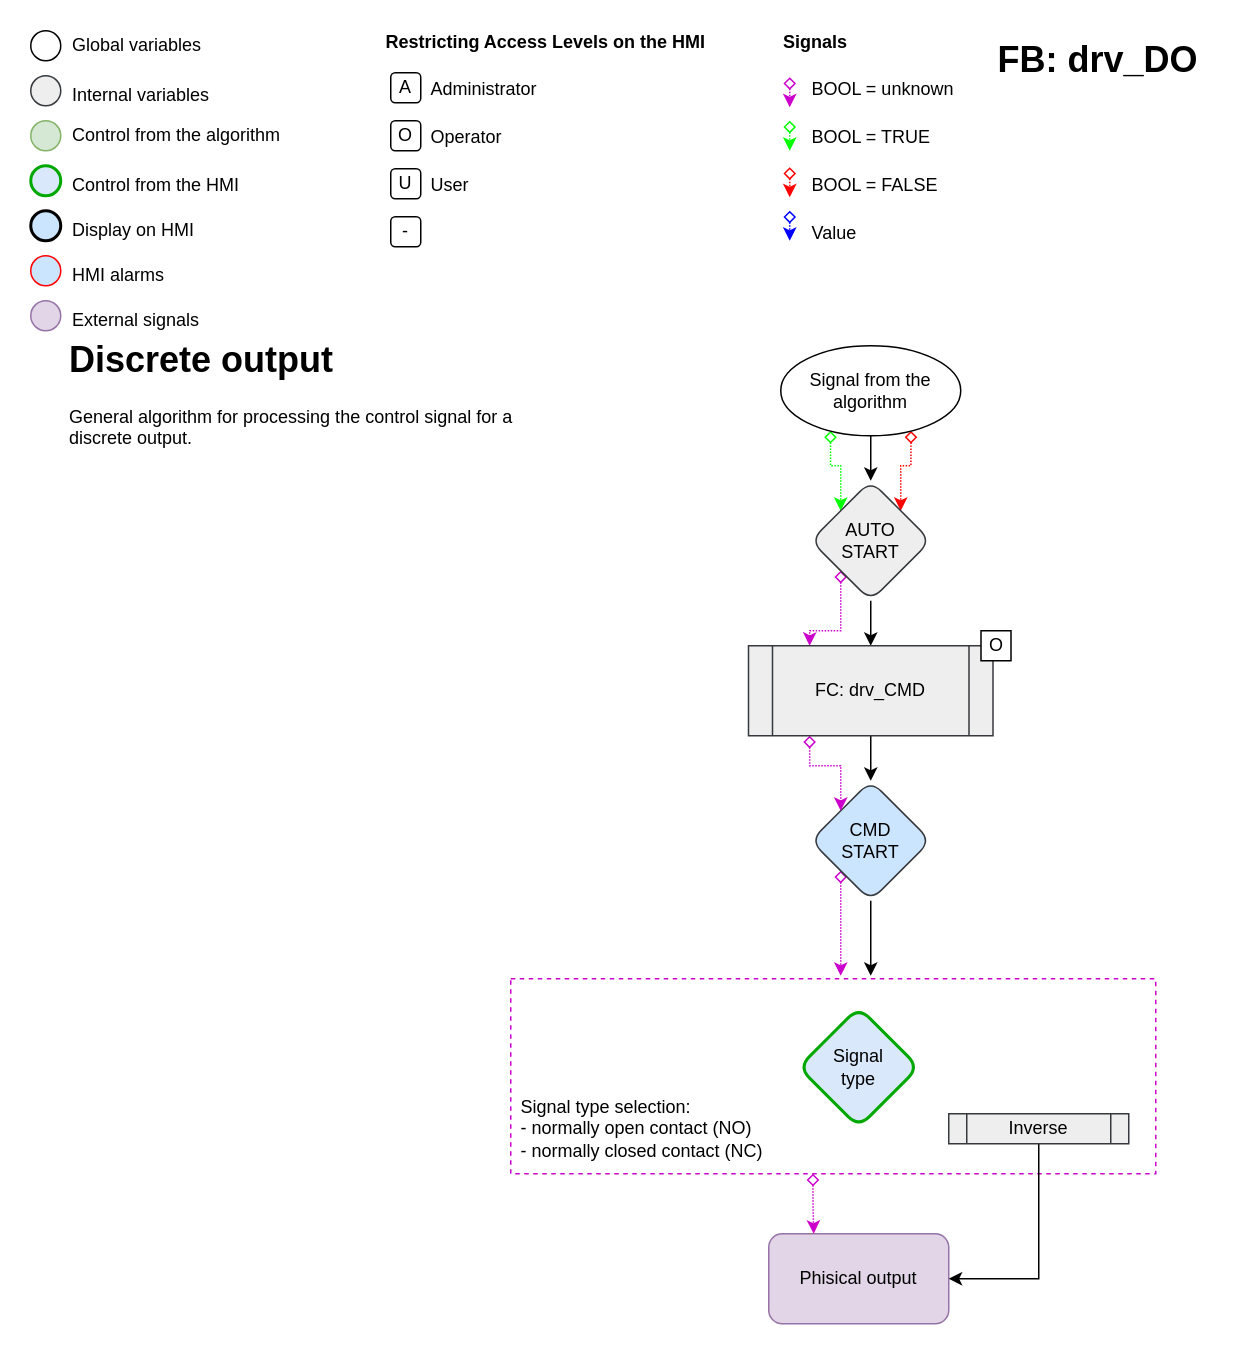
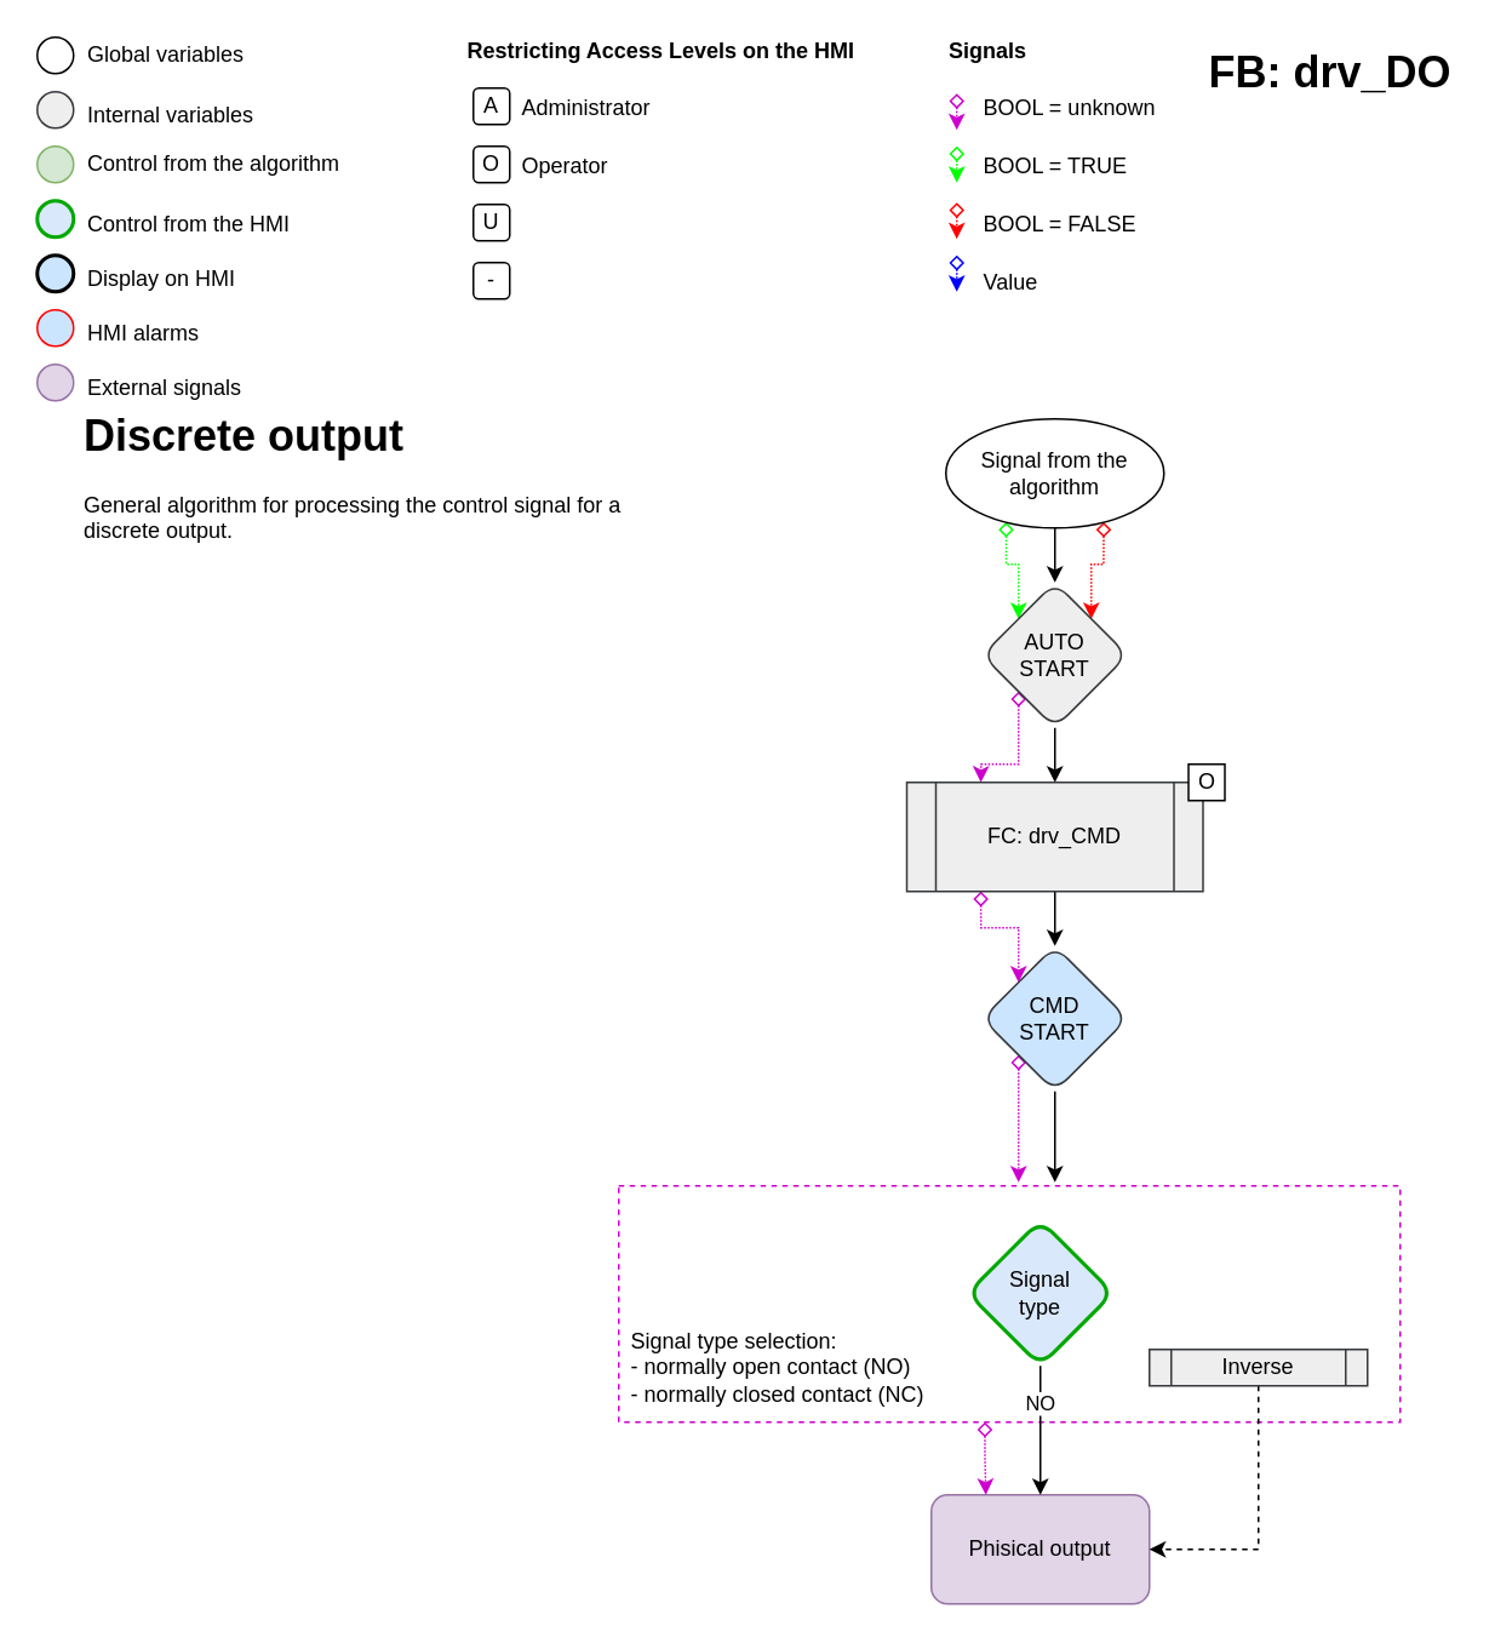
- <mxCell id="39" value="User" style="text;html=1;strokeColor=none;fillColor=none;align=left;verticalAlign=middle;whiteSpace=wrap;rounded=0;shadow=0;glass=0;labelBackgroundColor=#FFFFFF;labelBorderColor=none;sketch=0;" vertex="1" parent="1"><mxGeometry x="285" y="115.5" width="150" height="15" as="geometry" /></mxCell>
+ <mxCell id="17" value="NO" style="edgeStyle=orthogonalEdgeStyle;rounded=0;orthogonalLoop=1;jettySize=auto;html=1;entryX=0.5;entryY=0;entryDx=0;entryDy=0;" edge="1" parent="1" source="18" target="8"><mxGeometry x="-0.417" relative="1" as="geometry"><mxPoint x="571.76" y="802.28" as="targetPoint" /><mxPoint as="offset" /></mxGeometry></mxCell>
- <mxCell id="15" style="edgeStyle=orthogonalEdgeStyle;rounded=0;orthogonalLoop=1;jettySize=auto;html=1;entryX=1;entryY=0.5;entryDx=0;entryDy=0;" edge="1" parent="1" source="16" target="8"><mxGeometry relative="1" as="geometry" /></mxCell>
+ <mxCell id="15" style="edgeStyle=orthogonalEdgeStyle;rounded=0;orthogonalLoop=1;jettySize=auto;html=1;entryX=1;entryY=0.5;entryDx=0;entryDy=0;dashed=1;" edge="1" parent="1" source="16" target="8"><mxGeometry relative="1" as="geometry" /></mxCell>
